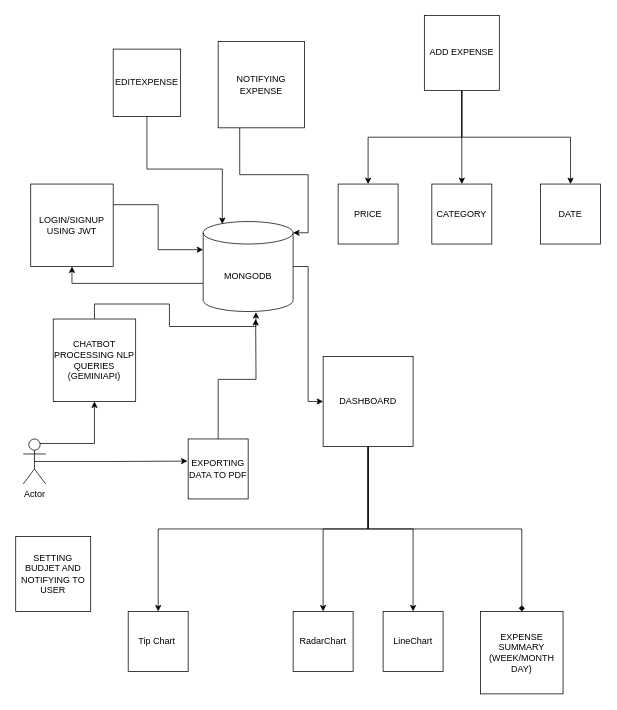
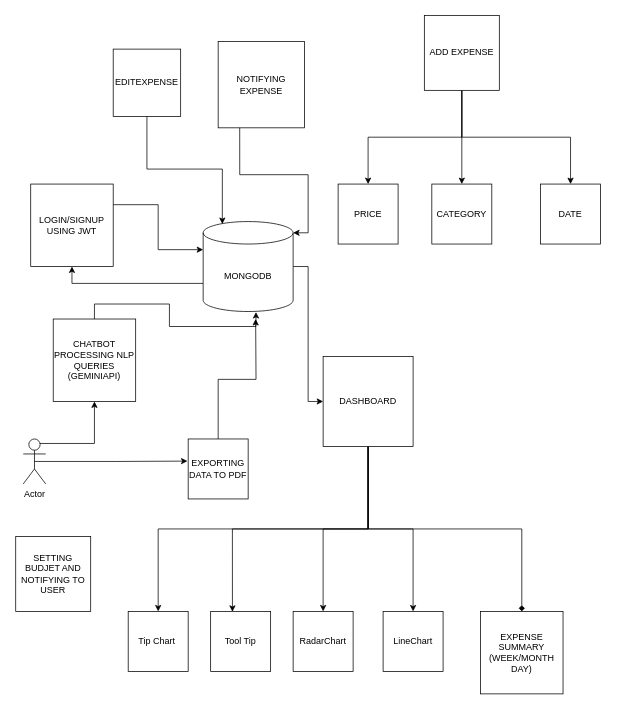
+ <mxCell id="24" style="edgeStyle=orthogonalEdgeStyle;rounded=0;orthogonalLoop=1;jettySize=auto;html=1;exitX=0.5;exitY=1;exitDx=0;exitDy=0;entryX=0.363;entryY=0.006;entryDx=0;entryDy=0;entryPerimeter=0;" edge="1" parent="1" source="16" target="18"><mxGeometry relative="1" as="geometry" /></mxCell>
+ <mxCell id="18" value="Tool Tip" style="whiteSpace=wrap;html=1;aspect=fixed;" vertex="1" parent="1"><mxGeometry x="280" y="815" width="80" height="80" as="geometry" /></mxCell>
